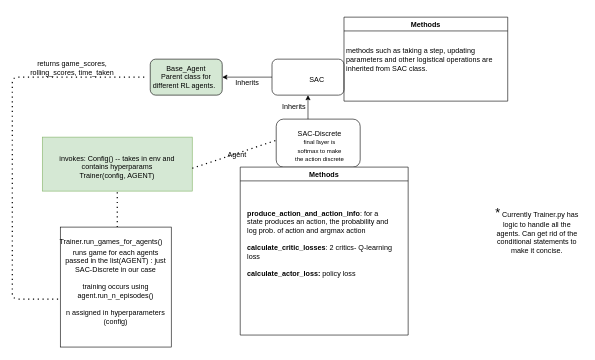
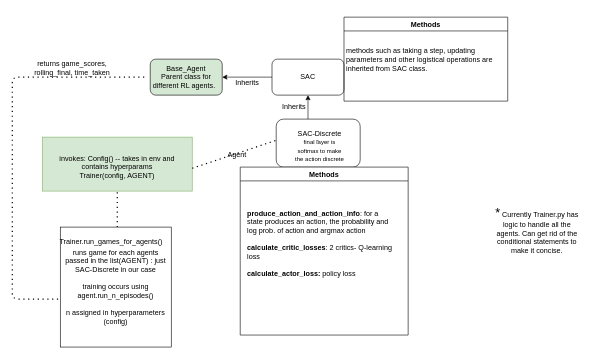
- <mxCell id="23" value="returns game_scores, rolling_scores, time_taken" style="text;html=1;strokeColor=none;fillColor=none;align=center;verticalAlign=middle;whiteSpace=wrap;rounded=0;" vertex="1" parent="1"><mxGeometry x="40" y="108" width="160" height="10" as="geometry" /></mxCell>
+ <mxCell id="23" value="returns game_scores, rolling_final, time_taken" style="text;html=1;strokeColor=none;fillColor=none;align=center;verticalAlign=middle;whiteSpace=wrap;rounded=0;" vertex="1" parent="1"><mxGeometry x="40" y="108" width="160" height="10" as="geometry" /></mxCell>
- <mxCell id="12" value="SAC" style="text;html=1;strokeColor=none;fillColor=none;align=center;verticalAlign=middle;whiteSpace=wrap;rounded=0;" parent="1" vertex="1"><mxGeometry x="508" y="123" width="40" height="20" as="geometry" /></mxCell>
+ <mxCell id="12" value="SAC" style="text;html=1;strokeColor=none;fillColor=none;align=center;verticalAlign=middle;whiteSpace=wrap;rounded=0;" parent="1" vertex="1"><mxGeometry x="493" y="118" width="40" height="20" as="geometry" /></mxCell>
